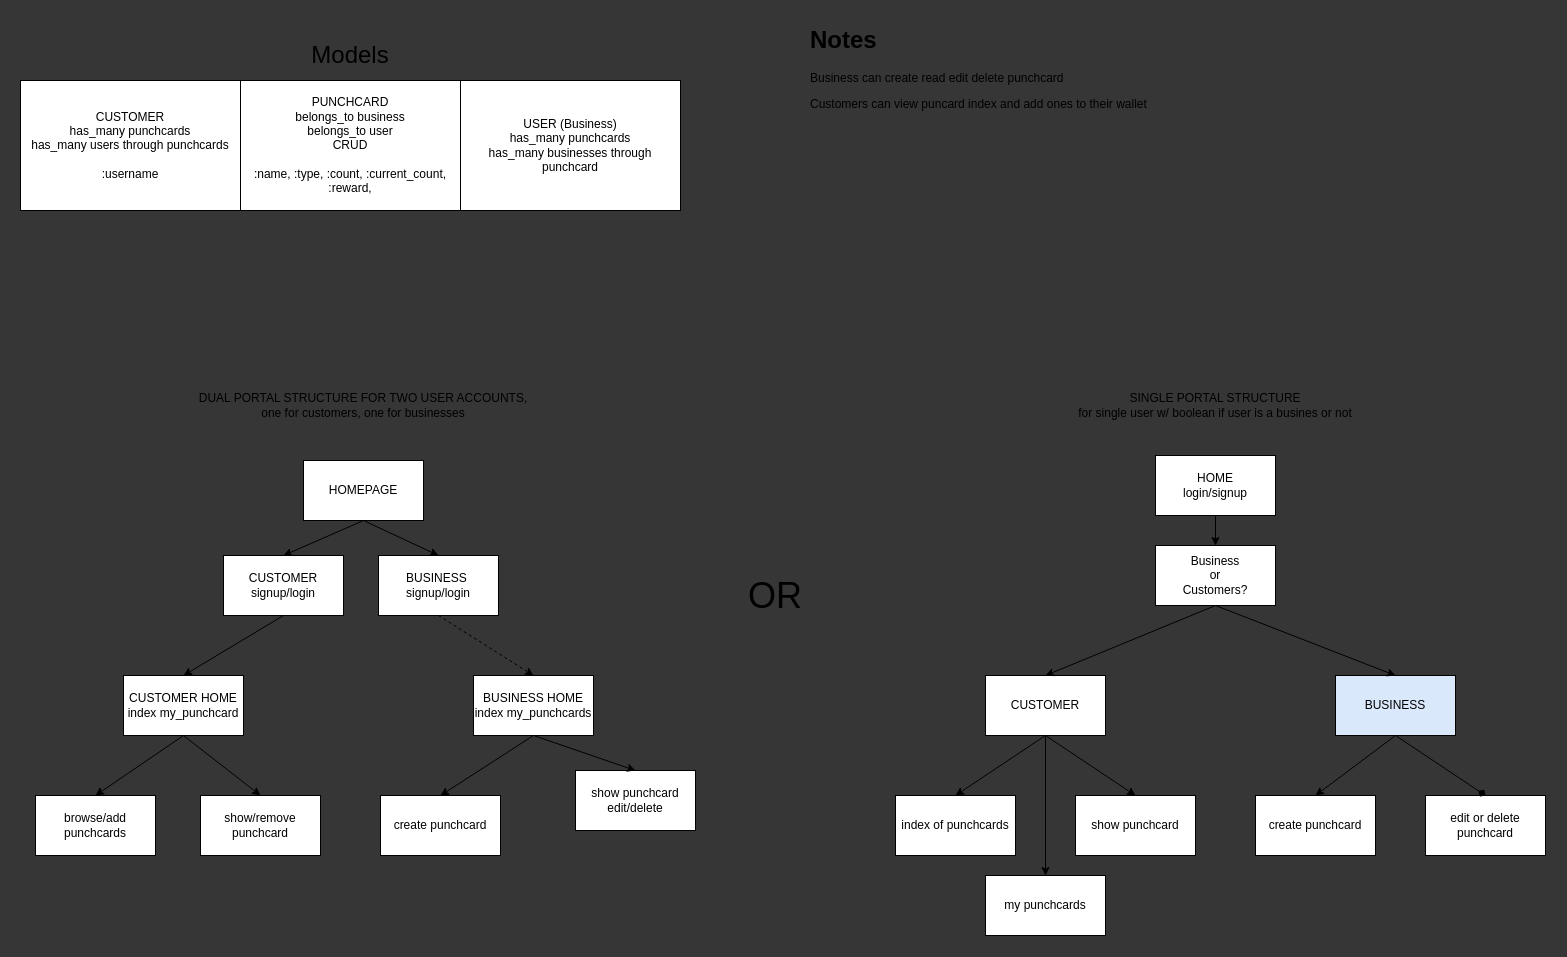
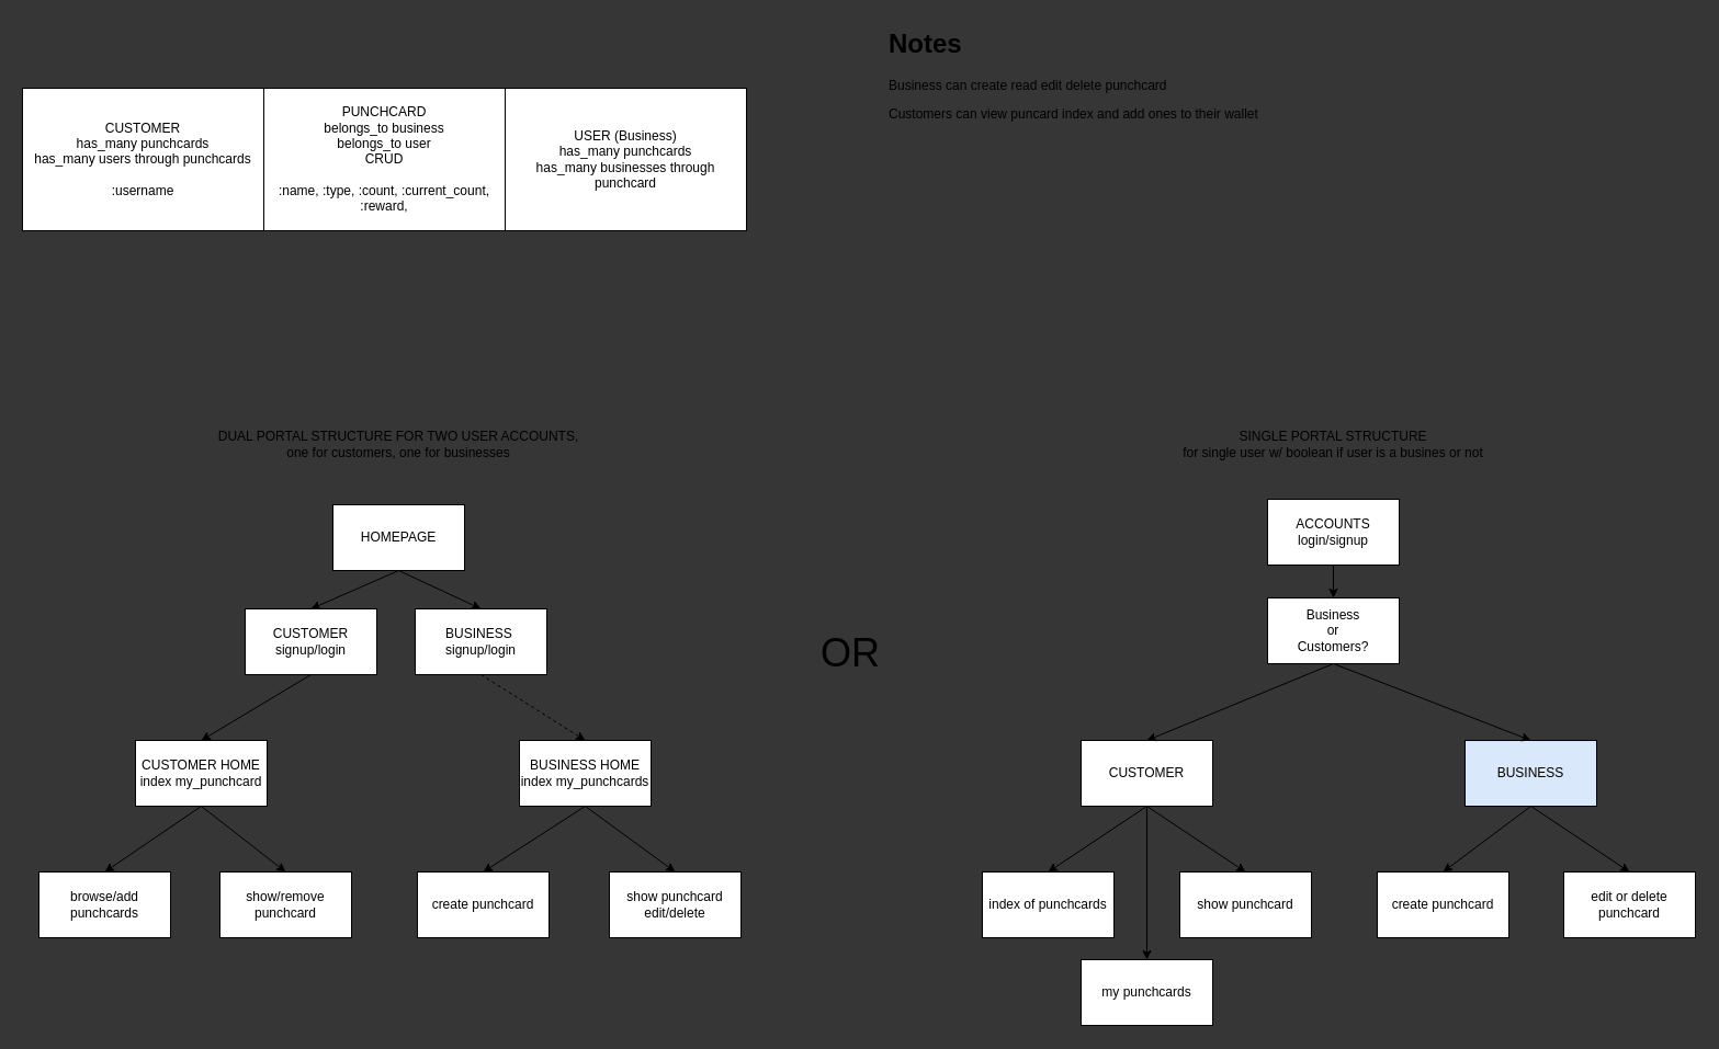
- <mxCell id="5" value="&lt;font style=&quot;font-size: 24px;&quot;&gt;Models&lt;/font&gt;" style="text;html=1;strokeColor=none;fillColor=none;align=center;verticalAlign=middle;whiteSpace=wrap;rounded=0;" parent="1" vertex="1"><mxGeometry x="320" y="40" width="60" height="30" as="geometry" /></mxCell>
- <mxCell id="23" value="HOME&lt;br&gt;login/signup" style="rounded=0;whiteSpace=wrap;html=1;" parent="1" vertex="1"><mxGeometry x="1155" y="455" width="120" height="60" as="geometry" /></mxCell>
+ <mxCell id="23" value="ACCOUNTS&lt;br&gt;login/signup" style="rounded=0;whiteSpace=wrap;html=1;" parent="1" vertex="1"><mxGeometry x="1155" y="455" width="120" height="60" as="geometry" /></mxCell>
- <mxCell id="39" value="" style="endArrow=diamond;html=1;entryX=0.5;entryY=0;entryDx=0;entryDy=0;exitX=0.5;exitY=1;exitDx=0;exitDy=0;" parent="1" source="27" target="38" edge="1"><mxGeometry width="50" height="50" relative="1" as="geometry"><mxPoint x="1355" y="655" as="sourcePoint" /><mxPoint x="1405" y="605" as="targetPoint" /></mxGeometry></mxCell>
+ <mxCell id="39" value="" style="endArrow=classic;html=1;entryX=0.5;entryY=0;entryDx=0;entryDy=0;exitX=0.5;exitY=1;exitDx=0;exitDy=0;" parent="1" source="27" target="38" edge="1"><mxGeometry width="50" height="50" relative="1" as="geometry"><mxPoint x="1355" y="655" as="sourcePoint" /><mxPoint x="1405" y="605" as="targetPoint" /></mxGeometry></mxCell>
- <mxCell id="41" value="show punchcard&lt;br&gt;edit/delete" style="rounded=0;whiteSpace=wrap;html=1;" vertex="1" parent="1"><mxGeometry x="575" y="770" width="120" height="60" as="geometry" /></mxCell>
+ <mxCell id="41" value="show punchcard&lt;br&gt;edit/delete" style="rounded=0;whiteSpace=wrap;html=1;" vertex="1" parent="1"><mxGeometry x="555" y="795" width="120" height="60" as="geometry" /></mxCell>
